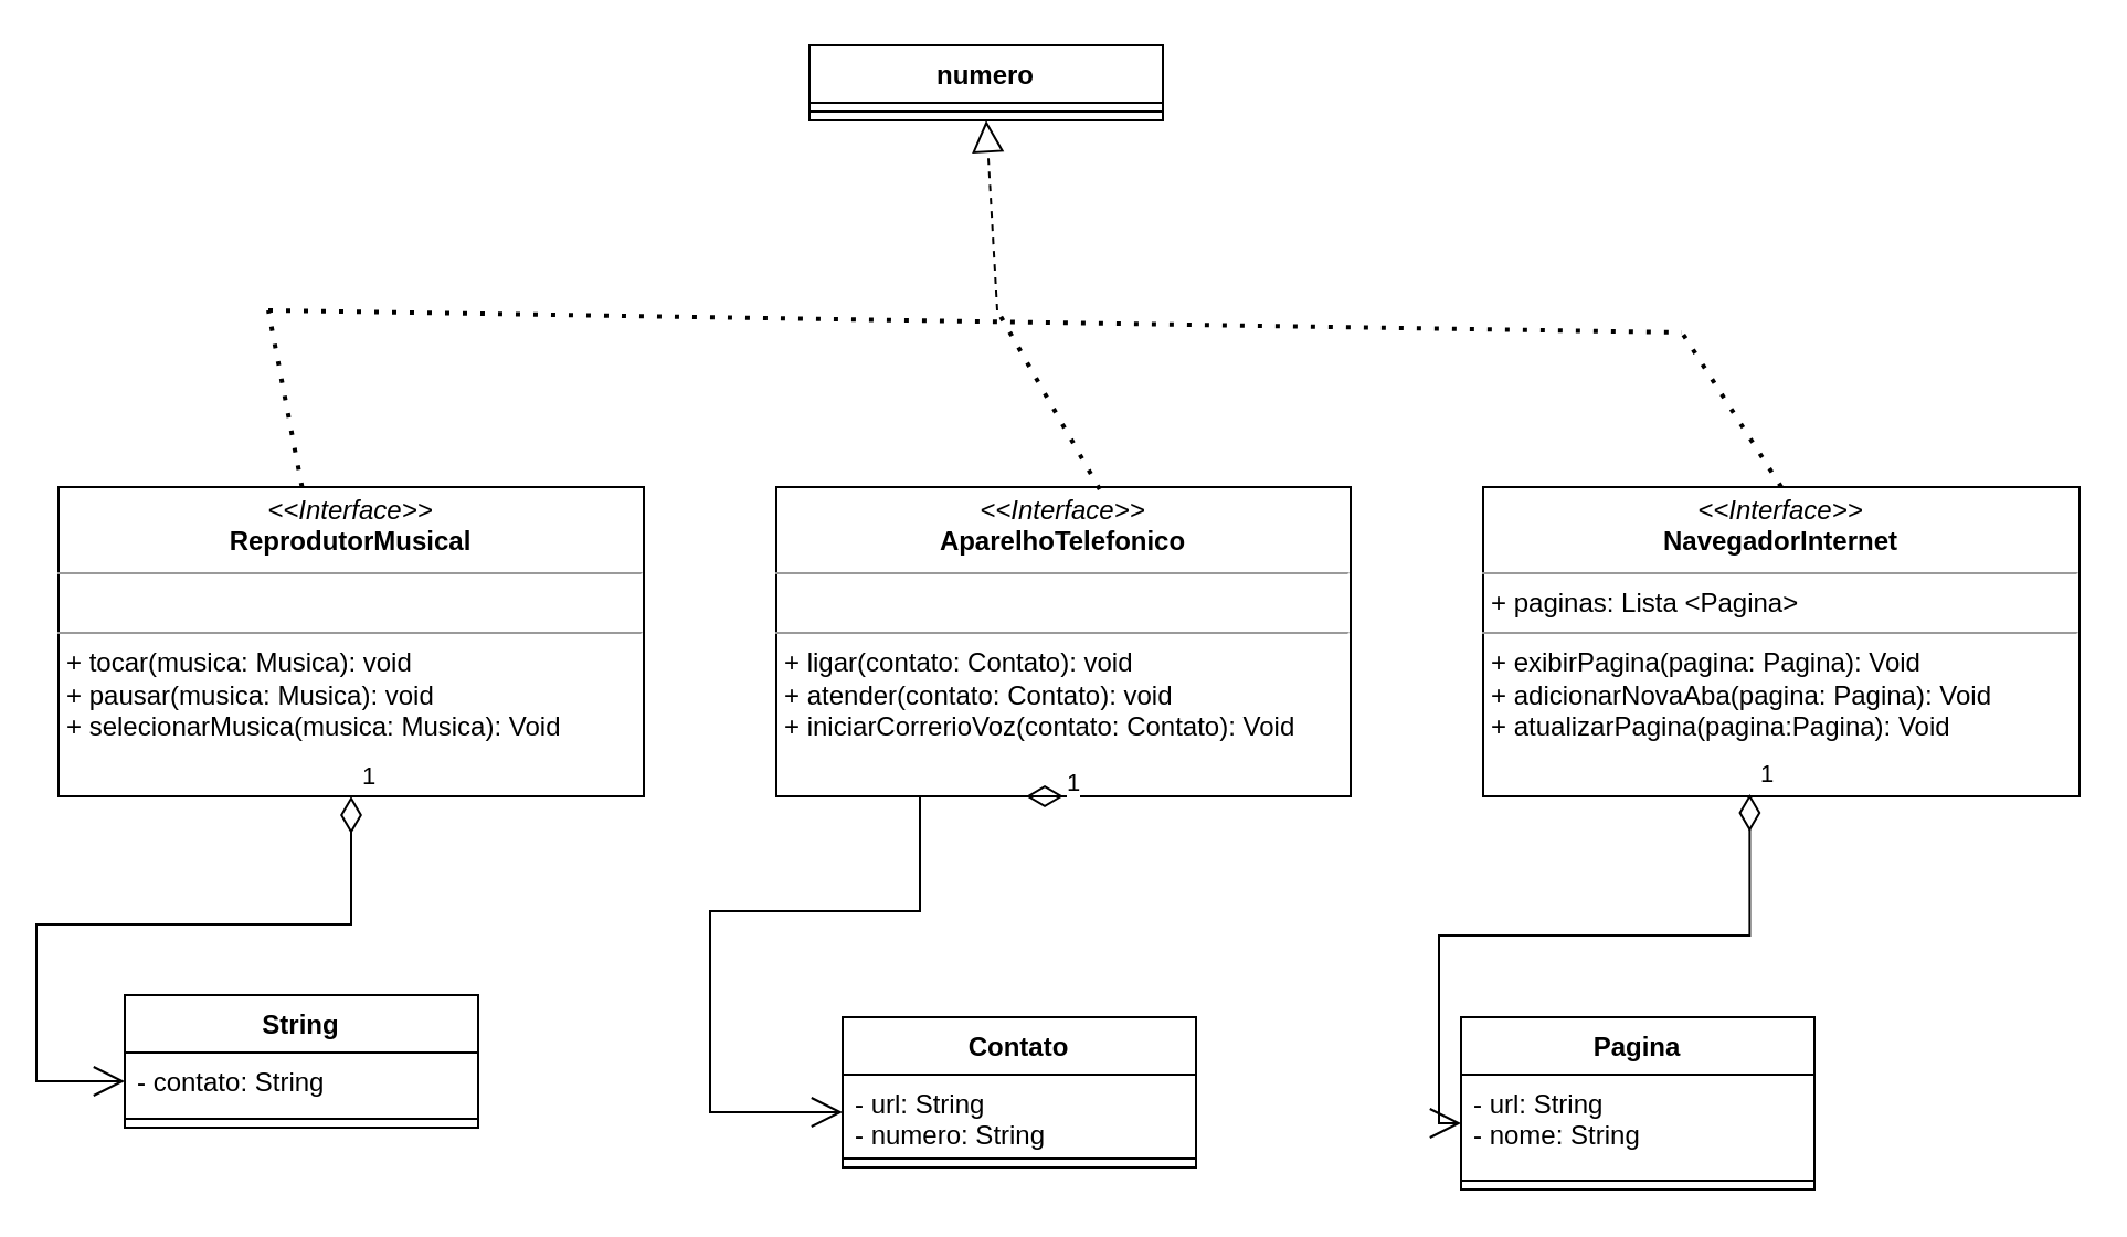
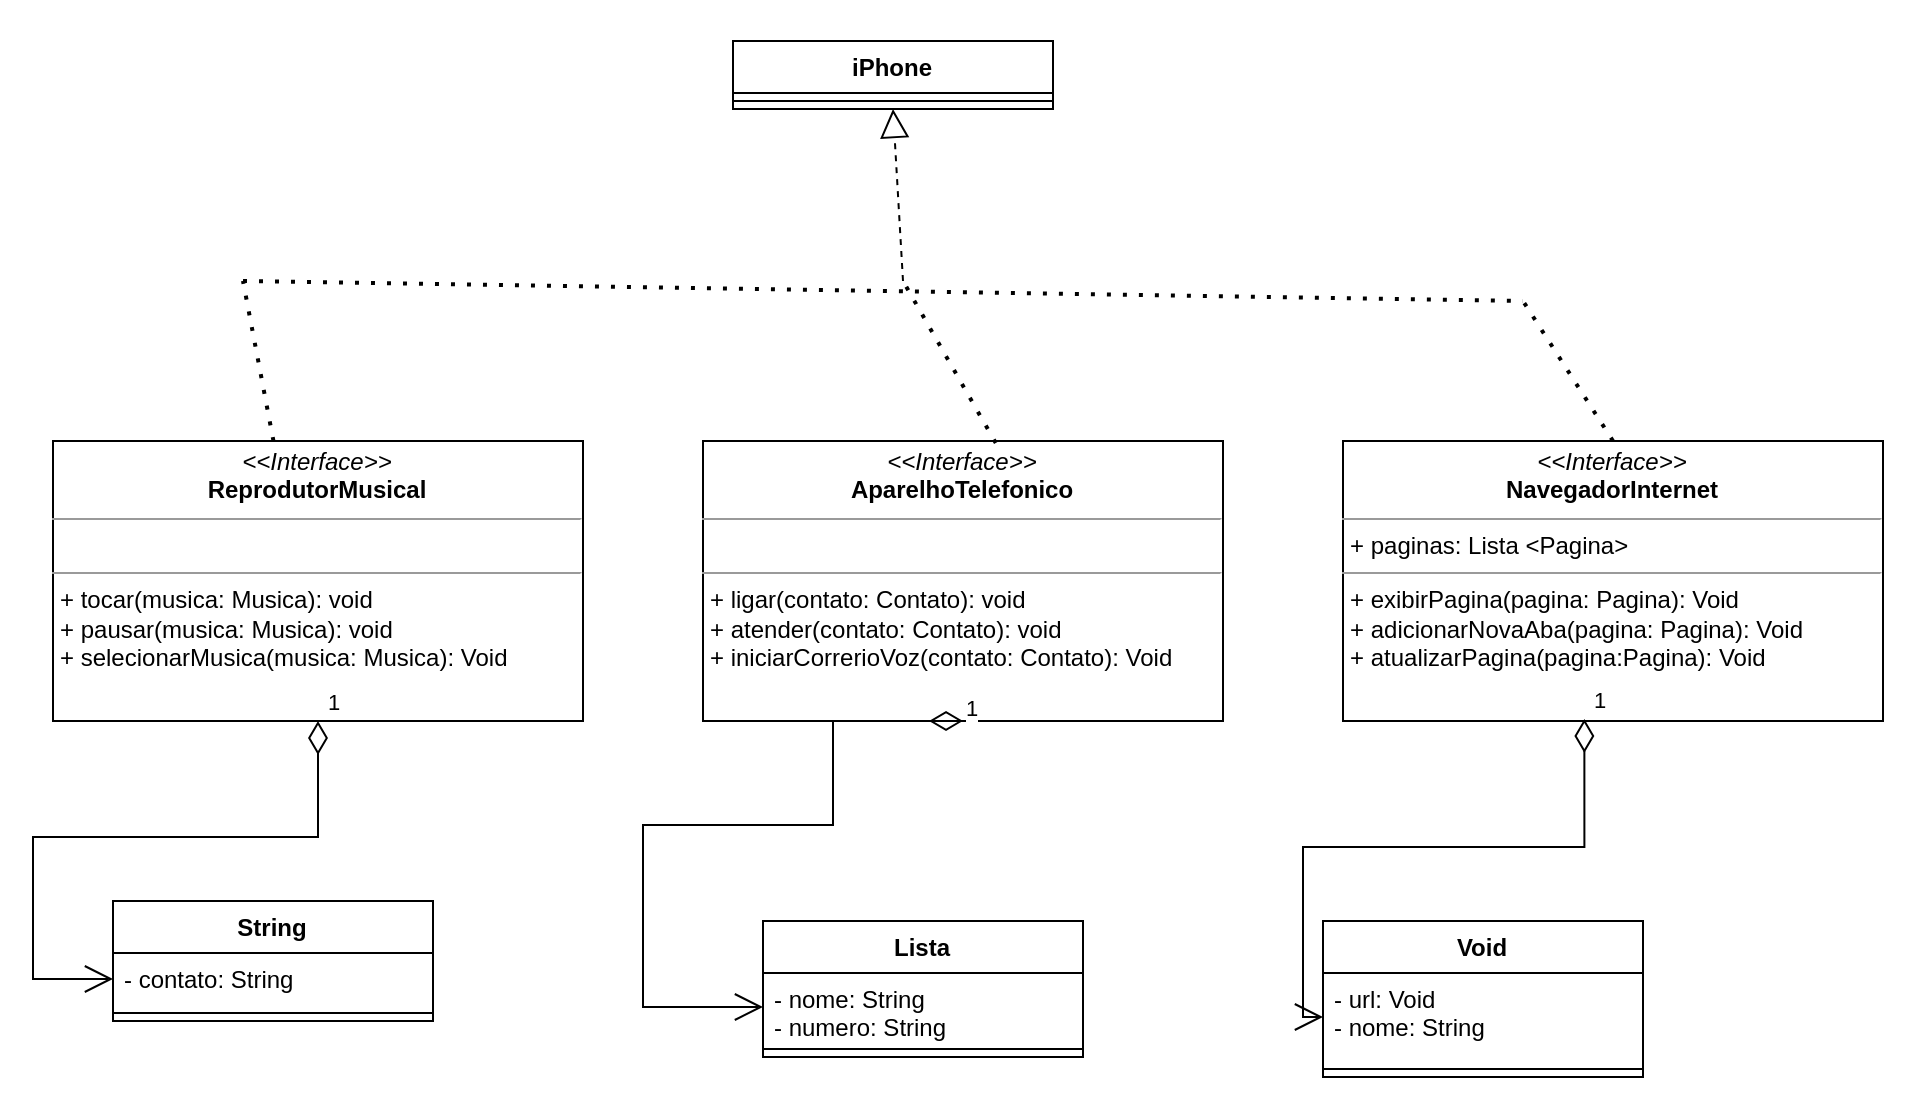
- <mxCell id="17" value="numero" style="swimlane;fontStyle=1;align=center;verticalAlign=top;childLayout=stackLayout;horizontal=1;startSize=26;horizontalStack=0;resizeParent=1;resizeParentMax=0;resizeLast=0;collapsible=1;marginBottom=0;whiteSpace=wrap;html=1;" parent="1" vertex="1"><mxGeometry x="360" y="20" width="160" height="34" as="geometry" /></mxCell>
+ <mxCell id="17" value="iPhone" style="swimlane;fontStyle=1;align=center;verticalAlign=top;childLayout=stackLayout;horizontal=1;startSize=26;horizontalStack=0;resizeParent=1;resizeParentMax=0;resizeLast=0;collapsible=1;marginBottom=0;whiteSpace=wrap;html=1;" parent="1" vertex="1"><mxGeometry x="360" y="20" width="160" height="34" as="geometry" /></mxCell>
- <mxCell id="8" value="Contato" style="swimlane;fontStyle=1;align=center;verticalAlign=top;childLayout=stackLayout;horizontal=1;startSize=26;horizontalStack=0;resizeParent=1;resizeParentMax=0;resizeLast=0;collapsible=1;marginBottom=0;whiteSpace=wrap;html=1;" parent="1" vertex="1"><mxGeometry x="375" y="460" width="160" height="68" as="geometry" /></mxCell>
+ <mxCell id="8" value="Lista" style="swimlane;fontStyle=1;align=center;verticalAlign=top;childLayout=stackLayout;horizontal=1;startSize=26;horizontalStack=0;resizeParent=1;resizeParentMax=0;resizeLast=0;collapsible=1;marginBottom=0;whiteSpace=wrap;html=1;" parent="1" vertex="1"><mxGeometry x="375" y="460" width="160" height="68" as="geometry" /></mxCell>
- <mxCell id="13" value="Pagina" style="swimlane;fontStyle=1;align=center;verticalAlign=top;childLayout=stackLayout;horizontal=1;startSize=26;horizontalStack=0;resizeParent=1;resizeParentMax=0;resizeLast=0;collapsible=1;marginBottom=0;whiteSpace=wrap;html=1;" parent="1" vertex="1"><mxGeometry x="655" y="460" width="160" height="78" as="geometry" /></mxCell>
+ <mxCell id="13" value="Void" style="swimlane;fontStyle=1;align=center;verticalAlign=top;childLayout=stackLayout;horizontal=1;startSize=26;horizontalStack=0;resizeParent=1;resizeParentMax=0;resizeLast=0;collapsible=1;marginBottom=0;whiteSpace=wrap;html=1;" parent="1" vertex="1"><mxGeometry x="655" y="460" width="160" height="78" as="geometry" /></mxCell>
- <mxCell id="9" value="- url: String&lt;br&gt;- numero: String" style="text;strokeColor=none;fillColor=none;align=left;verticalAlign=top;spacingLeft=4;spacingRight=4;overflow=hidden;rotatable=0;points=[[0,0.5],[1,0.5]];portConstraint=eastwest;whiteSpace=wrap;html=1;" parent="8" vertex="1"><mxGeometry y="26" width="160" height="34" as="geometry" /></mxCell>
+ <mxCell id="9" value="- nome: String&lt;br&gt;- numero: String" style="text;strokeColor=none;fillColor=none;align=left;verticalAlign=top;spacingLeft=4;spacingRight=4;overflow=hidden;rotatable=0;points=[[0,0.5],[1,0.5]];portConstraint=eastwest;whiteSpace=wrap;html=1;" parent="8" vertex="1"><mxGeometry y="26" width="160" height="34" as="geometry" /></mxCell>
- <mxCell id="14" value="- url: String&lt;br&gt;- nome: String" style="text;strokeColor=none;fillColor=none;align=left;verticalAlign=top;spacingLeft=4;spacingRight=4;overflow=hidden;rotatable=0;points=[[0,0.5],[1,0.5]];portConstraint=eastwest;whiteSpace=wrap;html=1;" parent="13" vertex="1"><mxGeometry y="26" width="160" height="44" as="geometry" /></mxCell>
+ <mxCell id="14" value="- url: Void&lt;br&gt;- nome: String" style="text;strokeColor=none;fillColor=none;align=left;verticalAlign=top;spacingLeft=4;spacingRight=4;overflow=hidden;rotatable=0;points=[[0,0.5],[1,0.5]];portConstraint=eastwest;whiteSpace=wrap;html=1;" parent="13" vertex="1"><mxGeometry y="26" width="160" height="44" as="geometry" /></mxCell>
